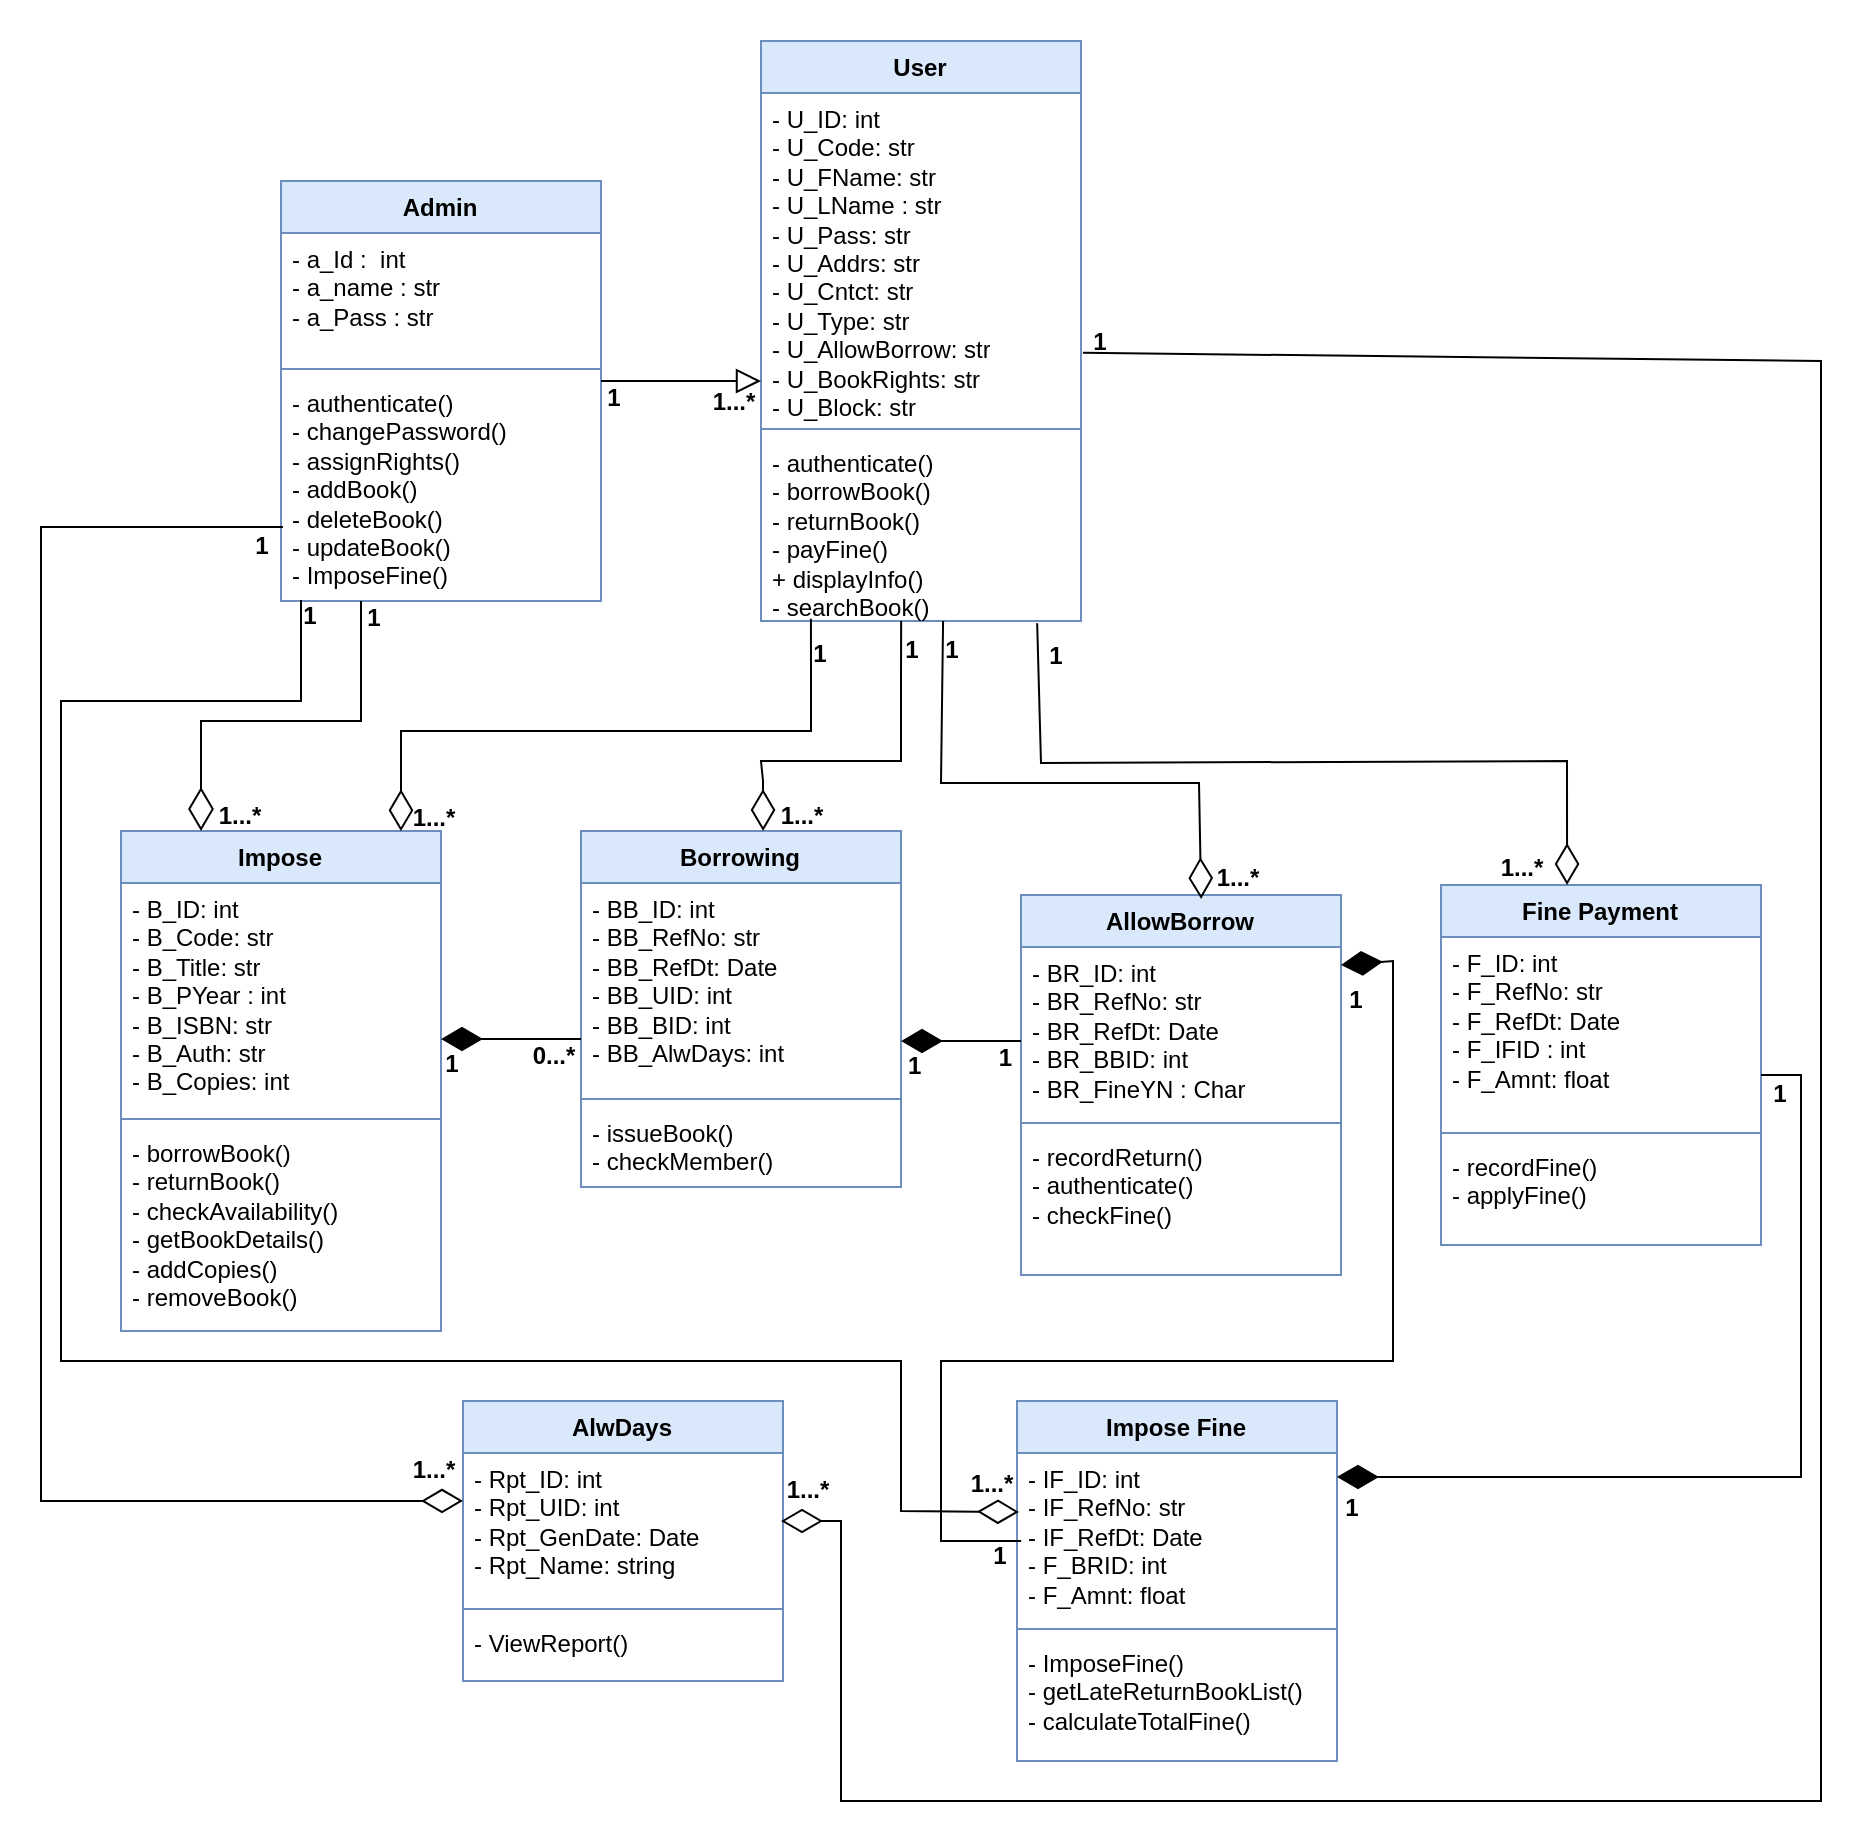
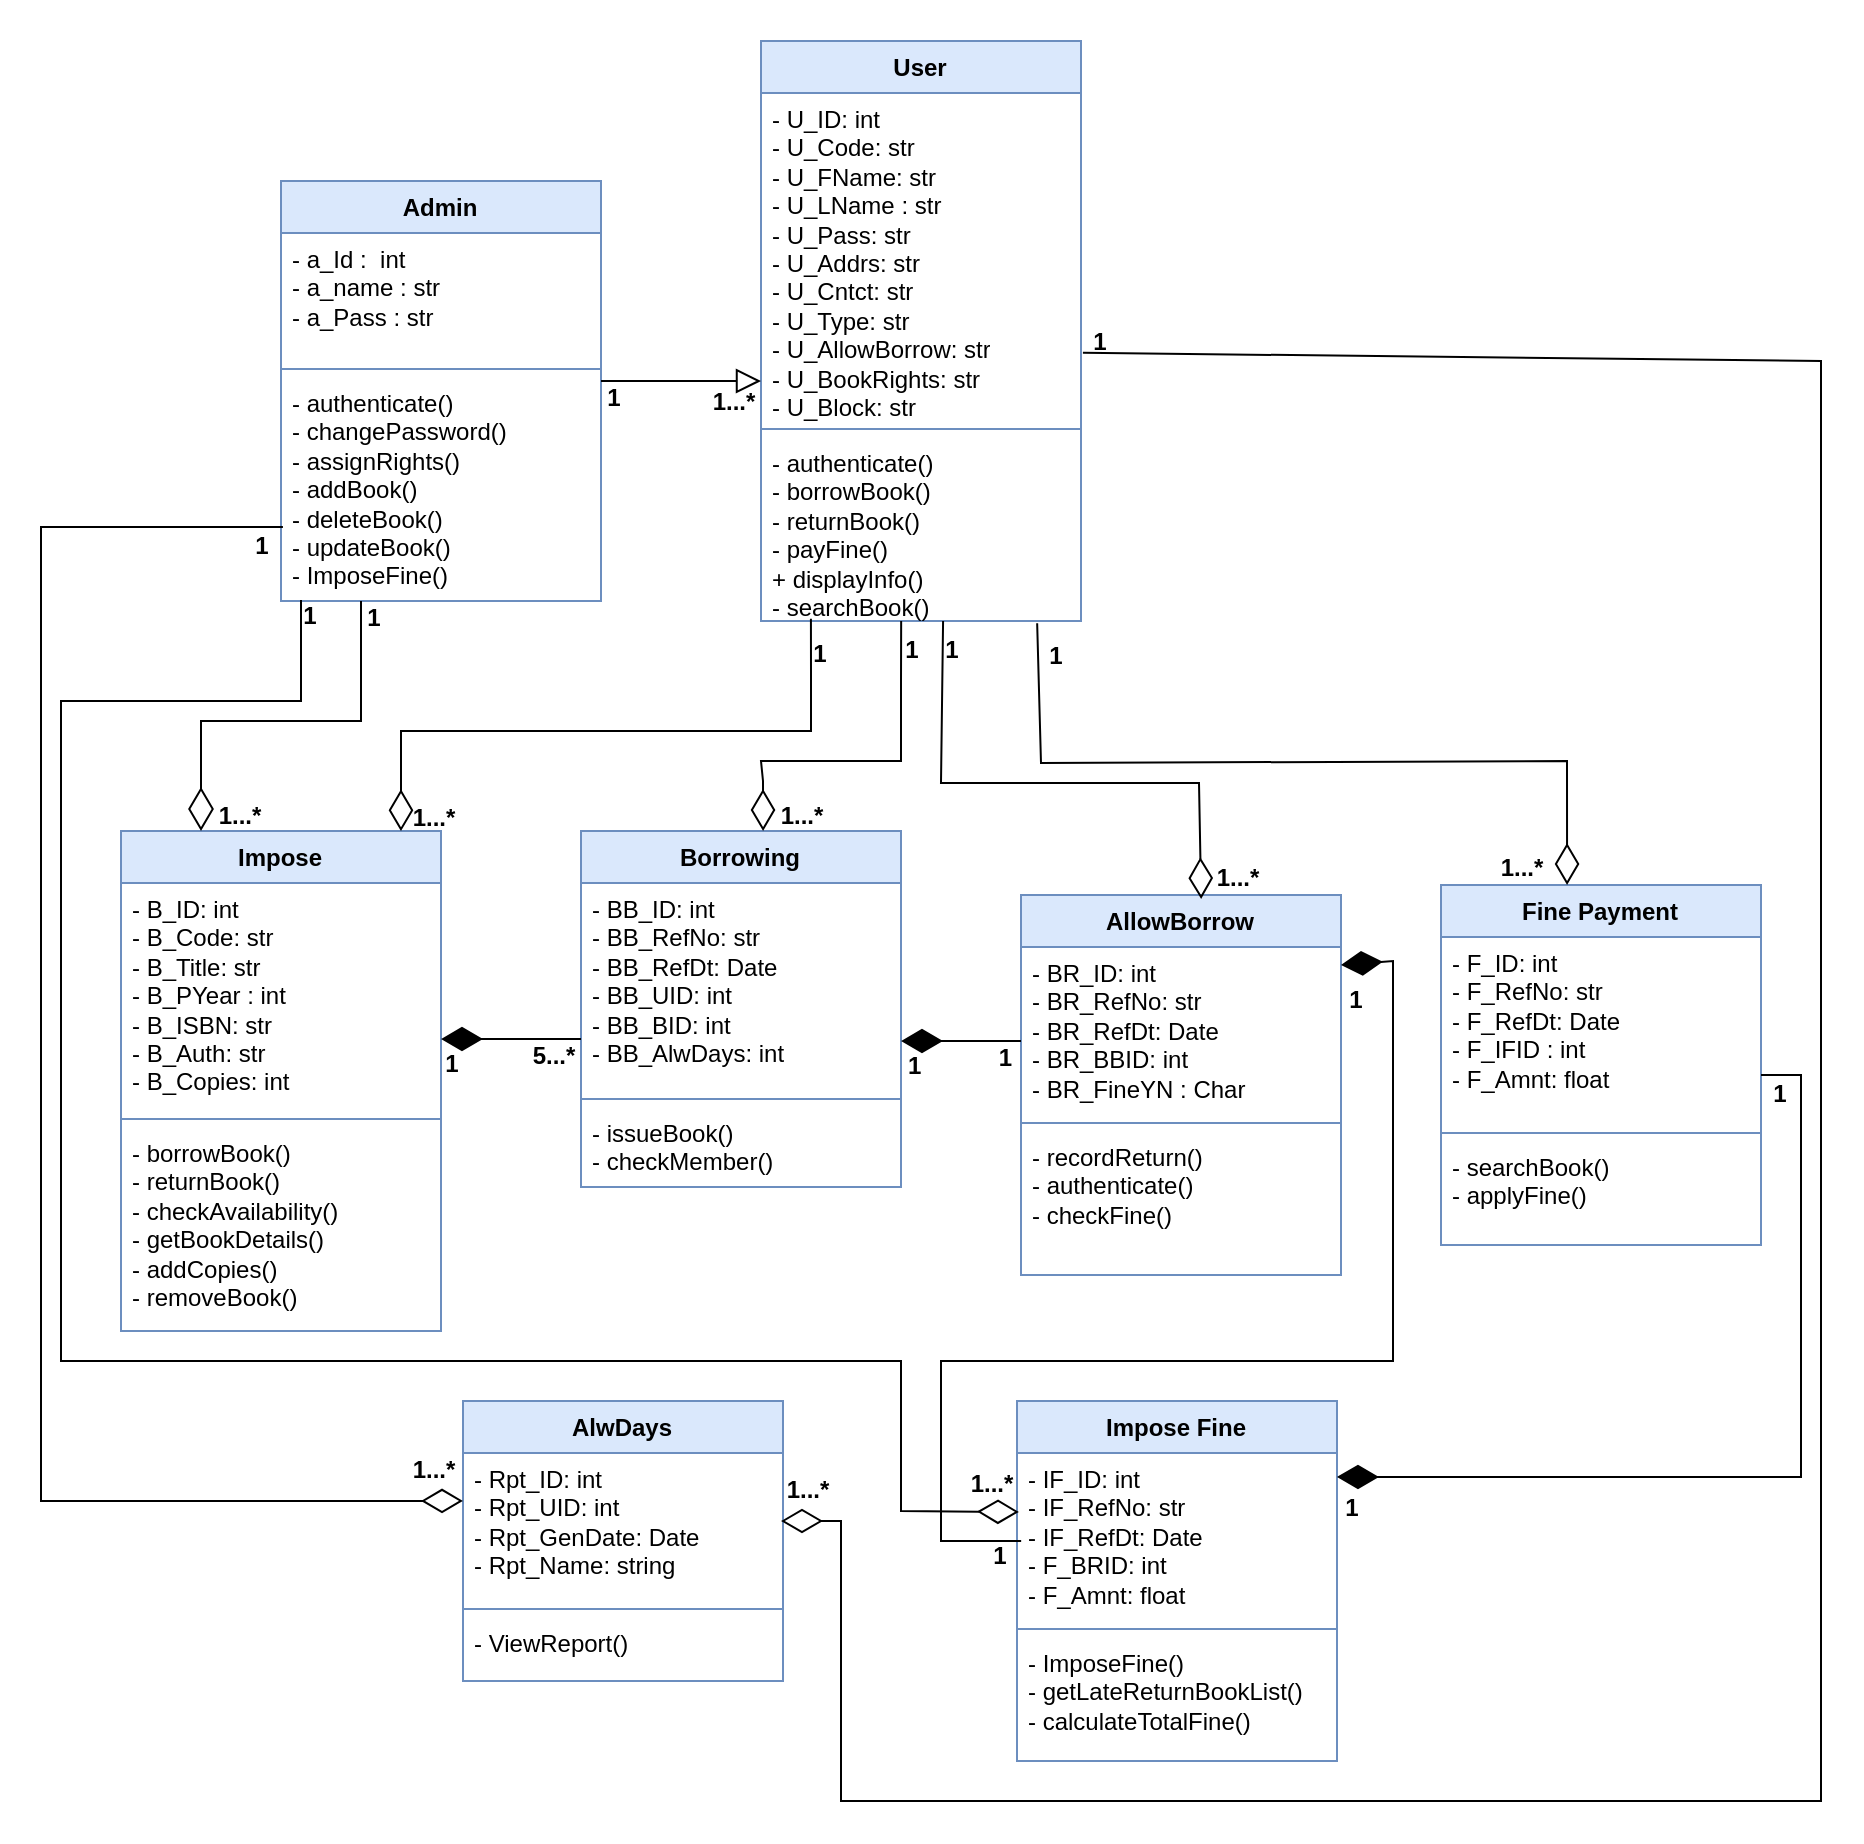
- <mxCell id="41" value="0...*" style="text;html=1;strokeColor=none;fillColor=none;align=center;verticalAlign=middle;whiteSpace=wrap;rounded=0;fontStyle=1" parent="1" vertex="1"><mxGeometry x="266" y="523" width="22" height="10" as="geometry" /></mxCell>
+ <mxCell id="41" value="5...*" style="text;html=1;strokeColor=none;fillColor=none;align=center;verticalAlign=middle;whiteSpace=wrap;rounded=0;fontStyle=1" parent="1" vertex="1"><mxGeometry x="266" y="523" width="22" height="10" as="geometry" /></mxCell>
- <mxCell id="26" value="- recordFine()&lt;br&gt;- applyFine()" style="text;strokeColor=none;fillColor=none;align=left;verticalAlign=top;spacingLeft=4;spacingRight=4;overflow=hidden;rotatable=0;points=[[0,0.5],[1,0.5]];portConstraint=eastwest;whiteSpace=wrap;html=1;" parent="23" vertex="1"><mxGeometry y="128" width="160" height="52" as="geometry" /></mxCell>
+ <mxCell id="26" value="- searchBook()&lt;br&gt;- applyFine()" style="text;strokeColor=none;fillColor=none;align=left;verticalAlign=top;spacingLeft=4;spacingRight=4;overflow=hidden;rotatable=0;points=[[0,0.5],[1,0.5]];portConstraint=eastwest;whiteSpace=wrap;html=1;" parent="23" vertex="1"><mxGeometry y="128" width="160" height="52" as="geometry" /></mxCell>
